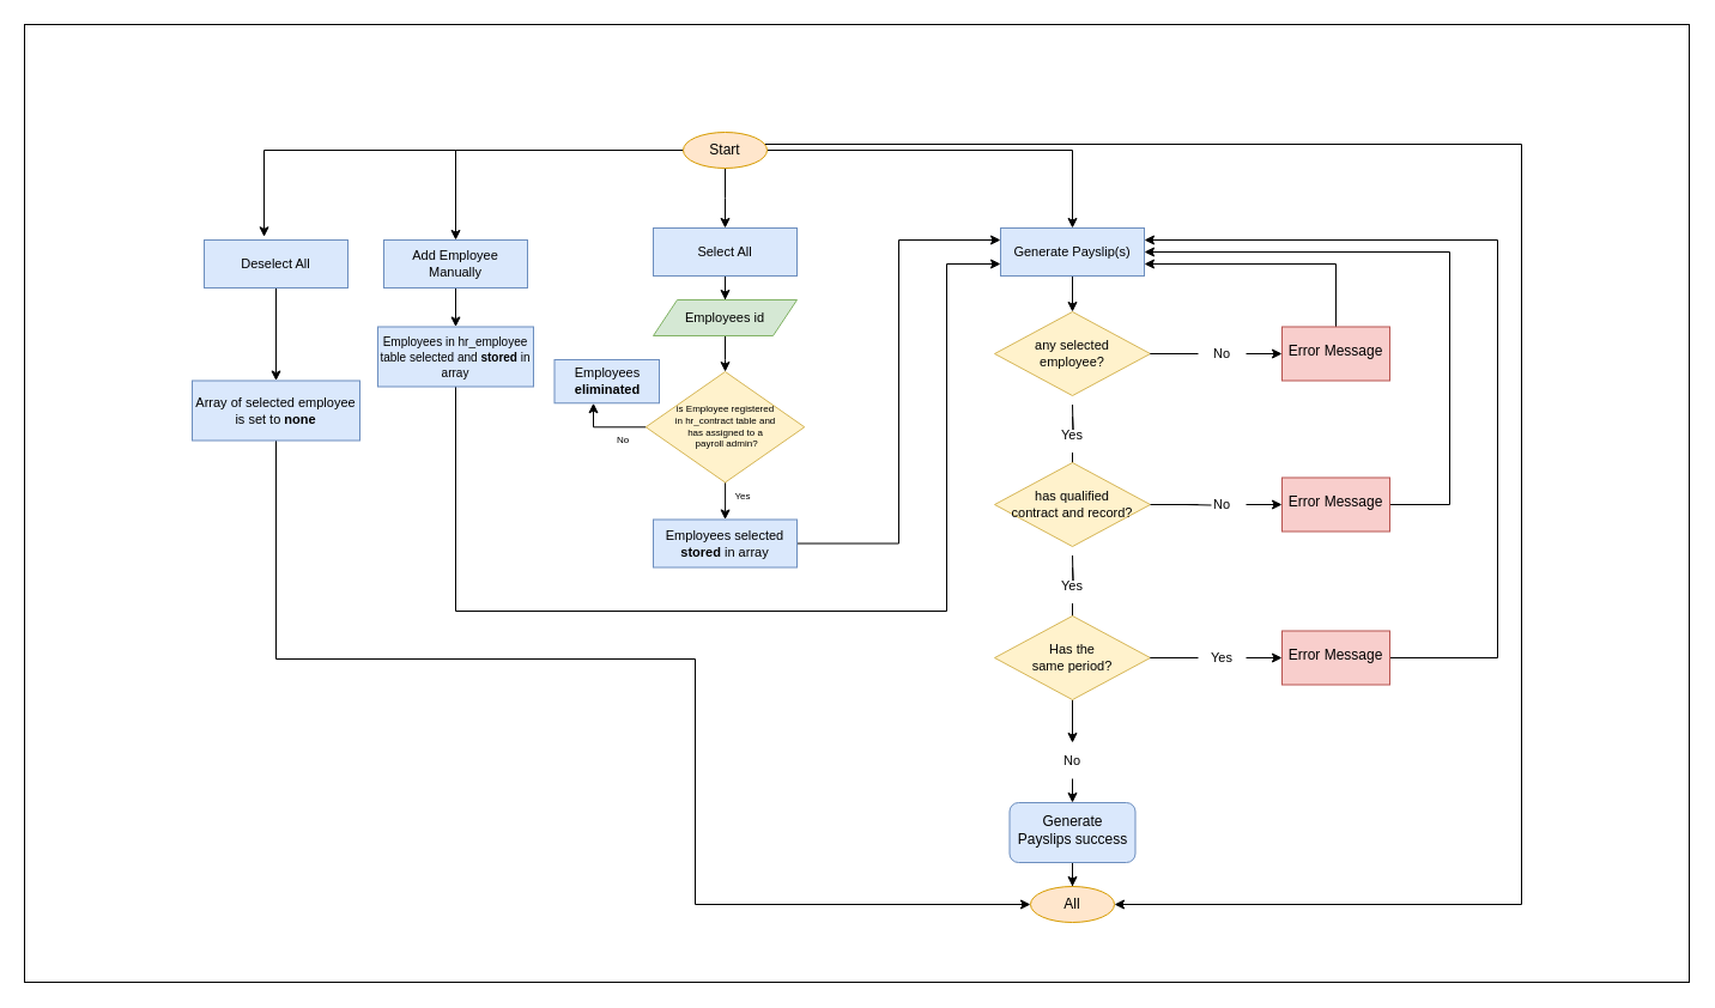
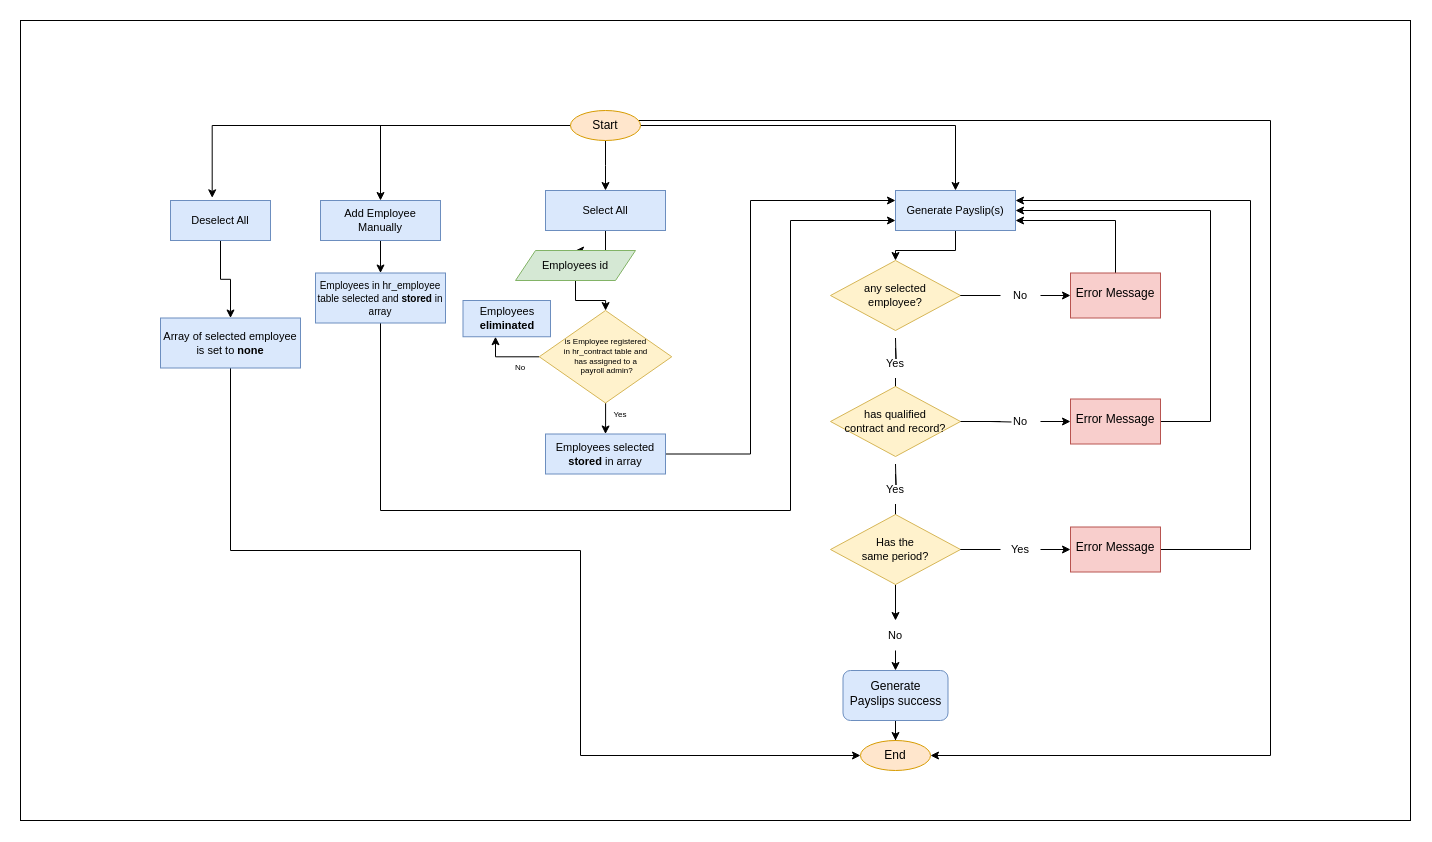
- <mxCell id="9" value="Generate Payslip(s)" style="rounded=0;whiteSpace=wrap;html=1;fontSize=11;fillColor=#dae8fc;strokeColor=#6c8ebf;" vertex="1" parent="1"><mxGeometry x="835" y="190" width="120" height="40" as="geometry" /></mxCell>
+ <mxCell id="9" value="Generate Payslip(s)" style="rounded=0;whiteSpace=wrap;html=1;fontSize=11;fillColor=#dae8fc;strokeColor=#6c8ebf;" vertex="1" parent="1"><mxGeometry x="895" y="190" width="120" height="40" as="geometry" /></mxCell>
- <mxCell id="37" value="Deselect All" style="rounded=0;whiteSpace=wrap;html=1;fontSize=11;fillColor=#dae8fc;strokeColor=#6c8ebf;" vertex="1" parent="1"><mxGeometry x="170" y="200" width="120" height="40" as="geometry" /></mxCell>
+ <mxCell id="37" value="Deselect All" style="rounded=0;whiteSpace=wrap;html=1;fontSize=11;fillColor=#dae8fc;strokeColor=#6c8ebf;" vertex="1" parent="1"><mxGeometry x="170" y="200" width="100" height="40" as="geometry" /></mxCell>
- <mxCell id="41" value="Employees id" style="shape=parallelogram;perimeter=parallelogramPerimeter;whiteSpace=wrap;html=1;fixedSize=1;fontSize=11;fillColor=#d5e8d4;strokeColor=#82b366;rounded=0;" vertex="1" parent="1"><mxGeometry x="545" y="250" width="120" height="30" as="geometry" /></mxCell>
+ <mxCell id="41" value="Employees id" style="shape=parallelogram;perimeter=parallelogramPerimeter;whiteSpace=wrap;html=1;fixedSize=1;fontSize=11;fillColor=#d5e8d4;strokeColor=#82b366;rounded=0;" vertex="1" parent="1"><mxGeometry x="515" y="250" width="120" height="30" as="geometry" /></mxCell>
- <mxCell id="60" value="All" style="ellipse;whiteSpace=wrap;html=1;fillColor=#ffe6cc;strokeColor=#d79b00;" vertex="1" parent="1"><mxGeometry x="860" y="740" width="70" height="30" as="geometry" /></mxCell>
+ <mxCell id="60" value="End" style="ellipse;whiteSpace=wrap;html=1;fillColor=#ffe6cc;strokeColor=#d79b00;" vertex="1" parent="1"><mxGeometry x="860" y="740" width="70" height="30" as="geometry" /></mxCell>
